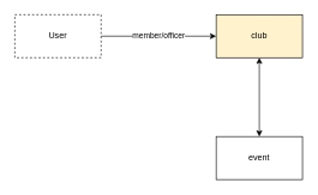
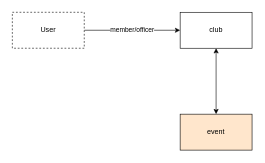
- <mxCell id="4" value="club" style="rounded=0;whiteSpace=wrap;html=1;fillColor=#fff2cc;" parent="1" vertex="1"><mxGeometry x="300" y="20" width="120" height="60" as="geometry" /></mxCell>
+ <mxCell id="4" value="club" style="rounded=0;whiteSpace=wrap;html=1;" parent="1" vertex="1"><mxGeometry x="300" y="20" width="120" height="60" as="geometry" /></mxCell>
- <mxCell id="6" value="event" style="rounded=0;whiteSpace=wrap;html=1;" parent="1" vertex="1"><mxGeometry x="300" y="190" width="120" height="60" as="geometry" /></mxCell>
+ <mxCell id="6" value="event" style="rounded=0;whiteSpace=wrap;html=1;fillColor=#ffe6cc;" parent="1" vertex="1"><mxGeometry x="300" y="190" width="120" height="60" as="geometry" /></mxCell>
